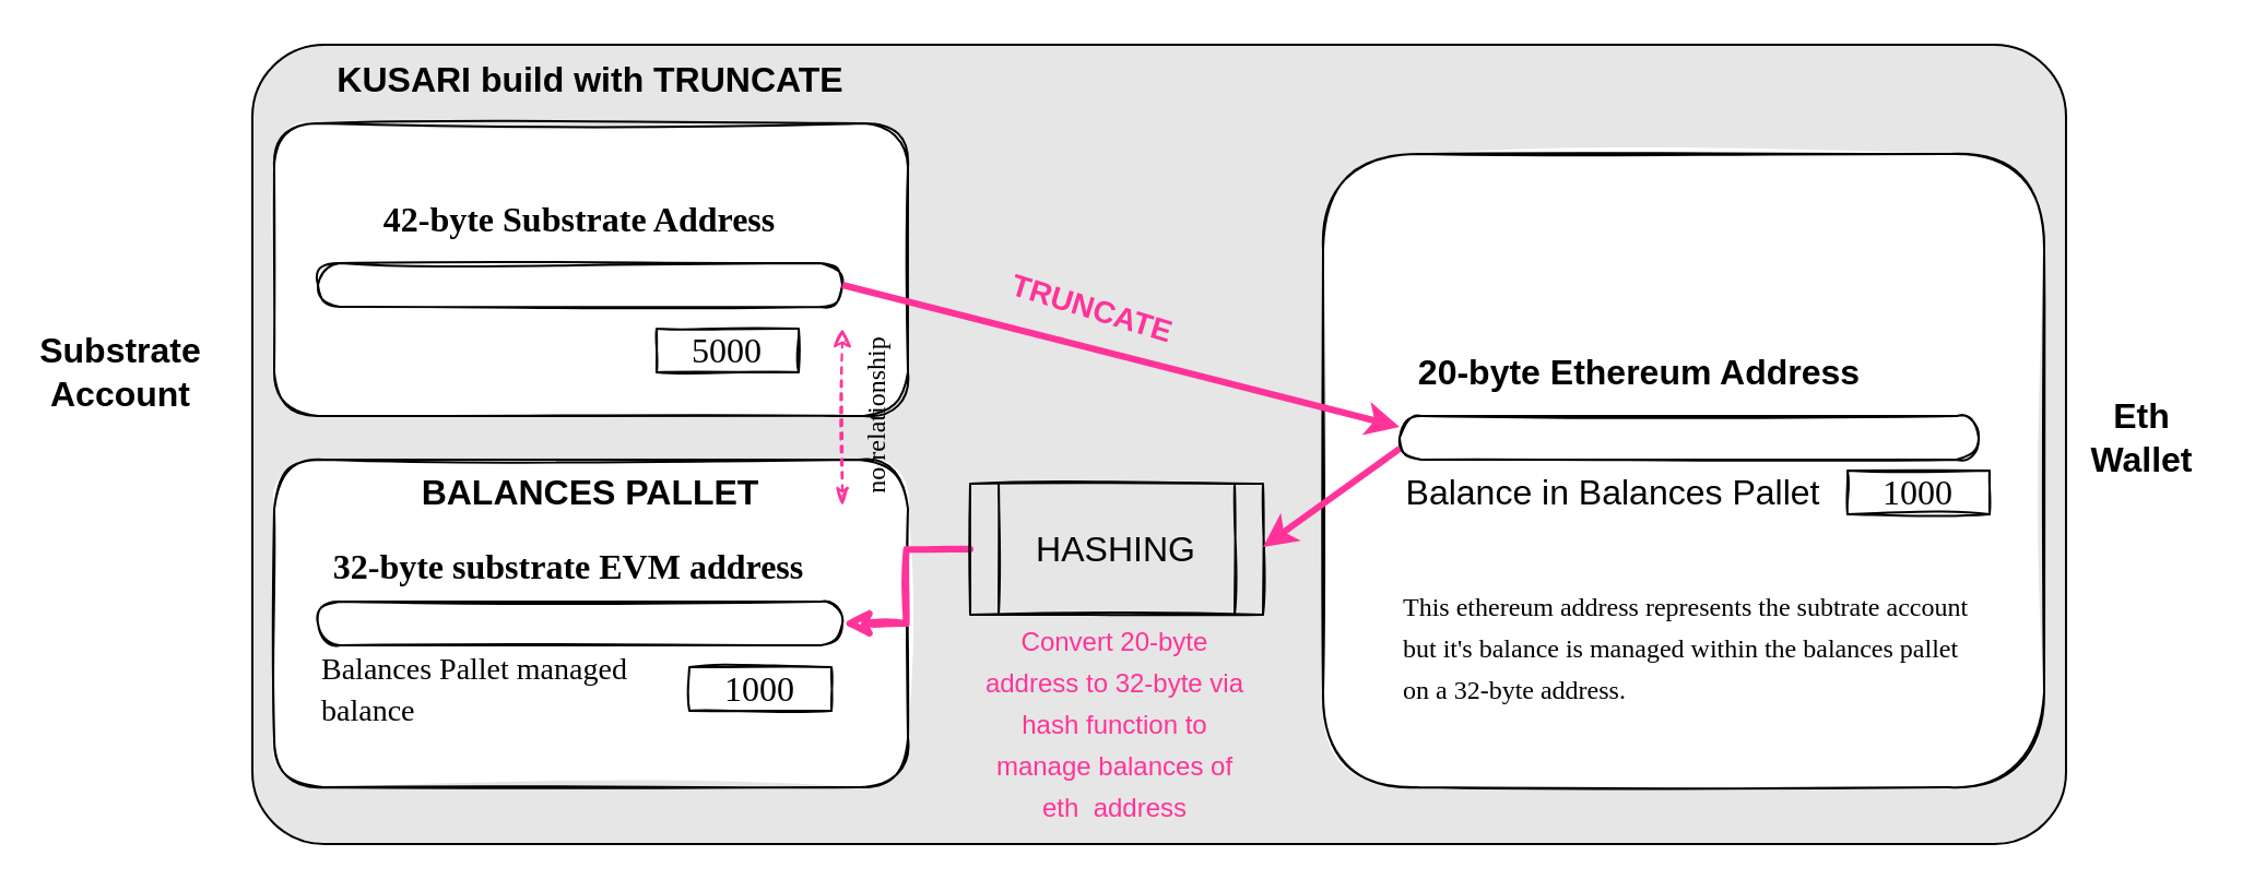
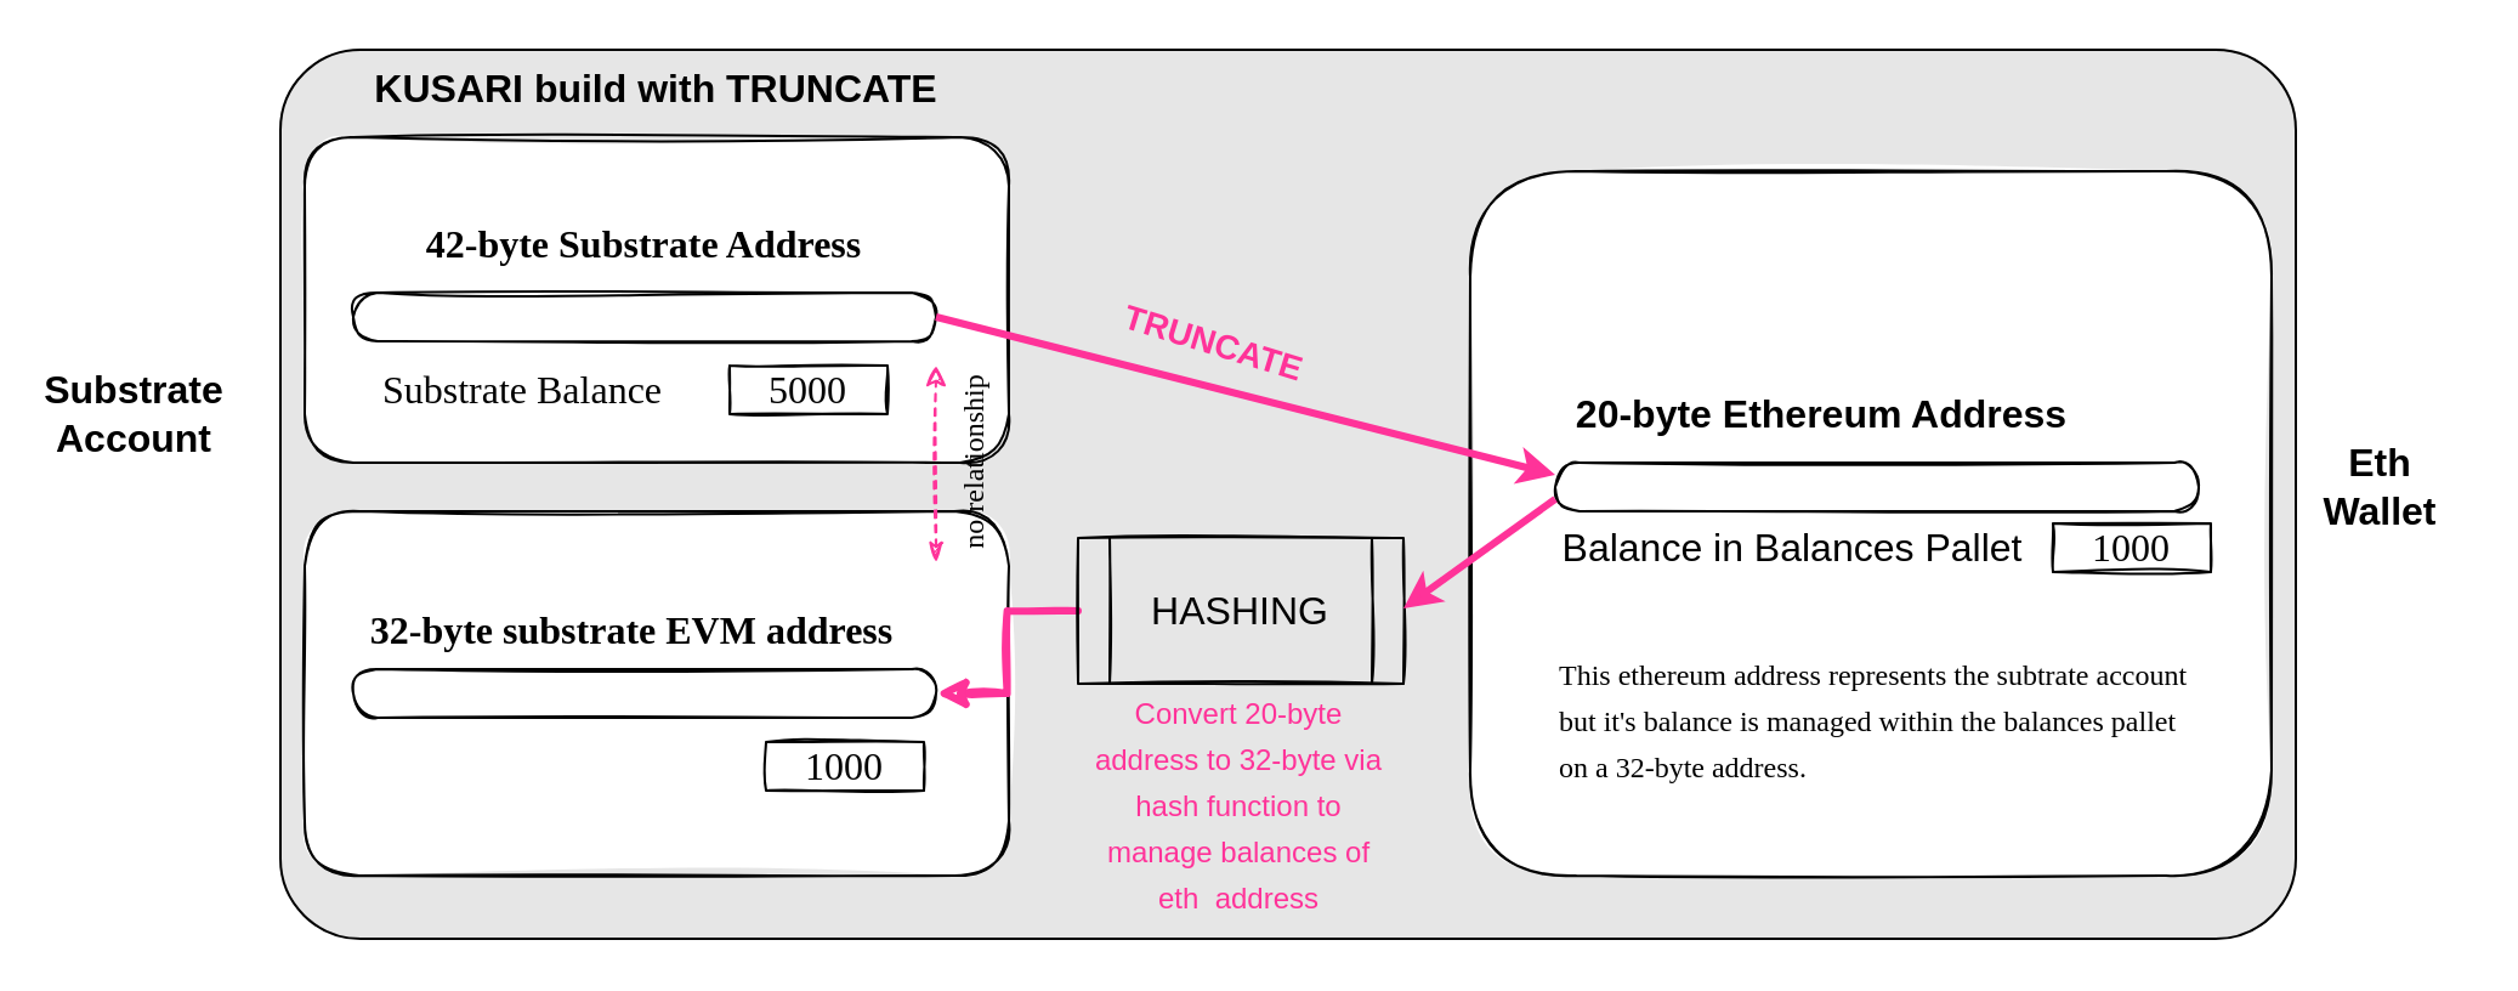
+ <mxCell id="20" value="&lt;font face=&quot;Nunito&quot; data-font-src=&quot;https://fonts.googleapis.com/css?family=Nunito&quot;&gt;Substrate Balance&lt;/font&gt;" style="rounded=0;whiteSpace=wrap;html=1;shadow=0;glass=0;sketch=1;fontSize=16;fillColor=none;align=center;strokeColor=none;fontColor=#000000;" vertex="1" parent="1"><mxGeometry x="140" y="150" width="150" height="20" as="geometry" /></mxCell>
- <mxCell id="29" value="&lt;font face=&quot;Helvetica&quot;&gt;BALANCES PALLET&lt;/font&gt;" style="text;html=1;strokeColor=none;fillColor=none;align=center;verticalAlign=middle;whiteSpace=wrap;rounded=0;shadow=0;glass=0;sketch=1;fontSize=16;fontColor=#000000;fontFamily=Nunito;fontSource=https%3A%2F%2Ffonts.googleapis.com%2Fcss%3Ffamily%3DNunito;fontStyle=1" vertex="1" parent="1"><mxGeometry x="175" y="215" width="190" height="20" as="geometry" /></mxCell>
- <mxCell id="23" value="&lt;font face=&quot;Nunito&quot; data-font-src=&quot;https://fonts.googleapis.com/css?family=Nunito&quot; style=&quot;font-size: 14px&quot;&gt;Balances Pallet managed balance&lt;/font&gt;" style="rounded=0;whiteSpace=wrap;html=1;shadow=0;glass=0;sketch=1;fontSize=15;fillColor=none;align=left;strokeColor=none;fontColor=#000000;" vertex="1" parent="1"><mxGeometry x="145" y="305" width="150" height="20" as="geometry" /></mxCell>
